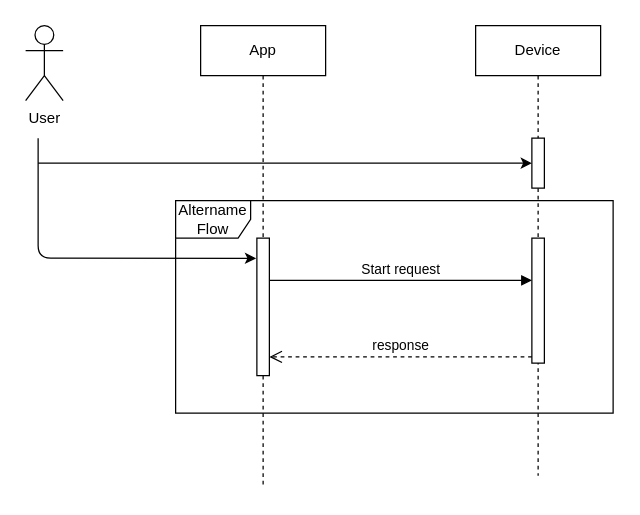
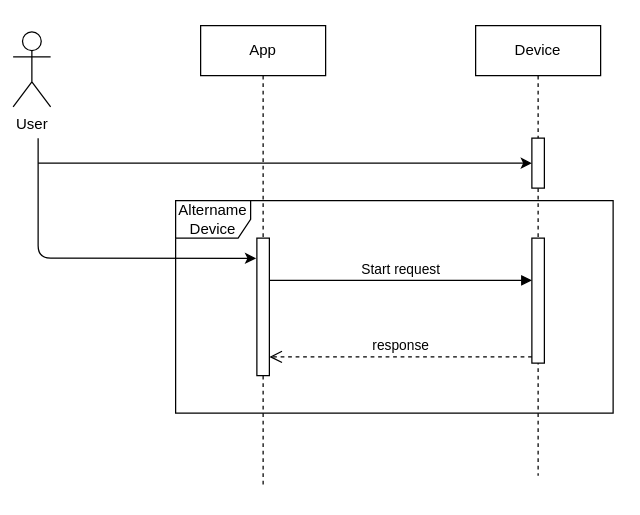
- <mxCell id="5" value="User" style="shape=umlActor;verticalLabelPosition=bottom;labelBackgroundColor=#ffffff;verticalAlign=top;html=1;" vertex="1" parent="1"><mxGeometry x="20" y="20" width="30" height="60" as="geometry" /></mxCell>
+ <mxCell id="5" value="User" style="shape=umlActor;verticalLabelPosition=bottom;labelBackgroundColor=#ffffff;verticalAlign=top;html=1;" vertex="1" parent="1"><mxGeometry x="10" y="25" width="30" height="60" as="geometry" /></mxCell>
- <mxCell id="6" value="Altername Flow" style="shape=umlFrame;whiteSpace=wrap;html=1;" vertex="1" parent="1"><mxGeometry x="140" y="160" width="350" height="170" as="geometry" /></mxCell>
+ <mxCell id="6" value="Altername Device" style="shape=umlFrame;whiteSpace=wrap;html=1;" vertex="1" parent="1"><mxGeometry x="140" y="160" width="350" height="170" as="geometry" /></mxCell>
